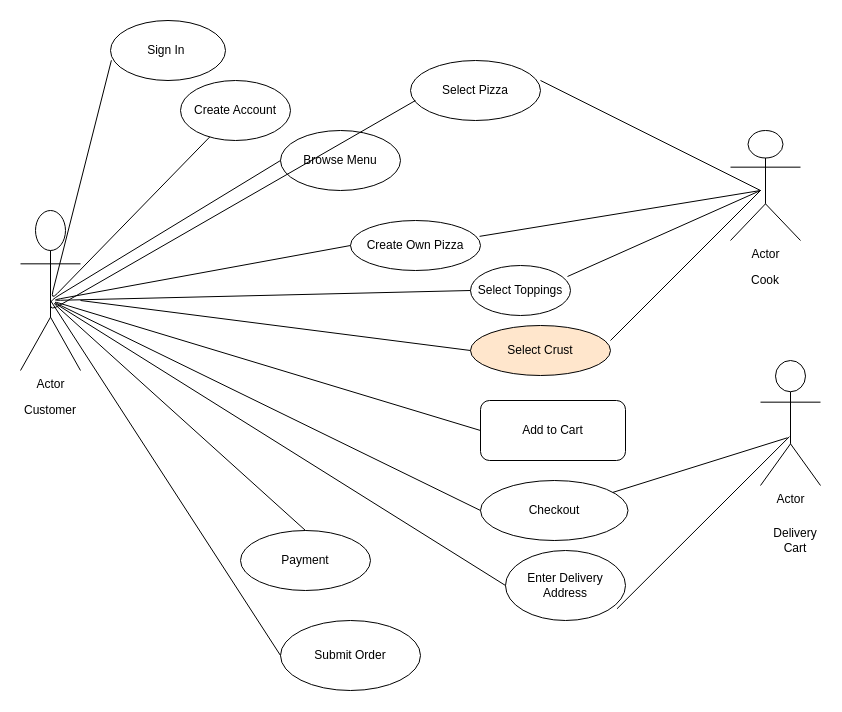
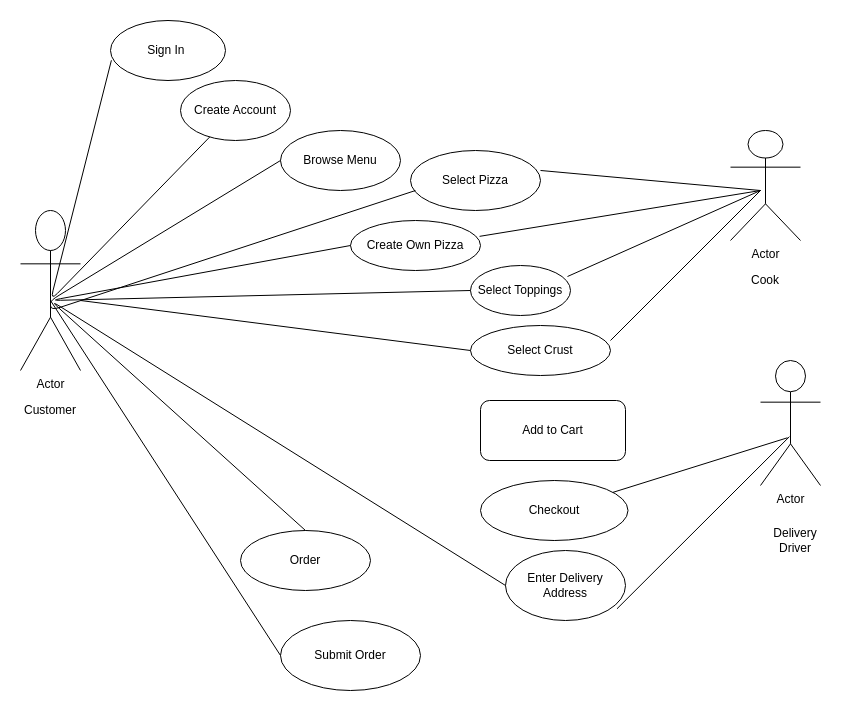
- <mxCell id="8" value="Select Pizza" style="ellipse;whiteSpace=wrap;html=1;" vertex="1" parent="1"><mxGeometry x="410" y="60" width="130" height="60" as="geometry" /></mxCell>
+ <mxCell id="8" value="Select Pizza" style="ellipse;whiteSpace=wrap;html=1;" vertex="1" parent="1"><mxGeometry x="410" y="150" width="130" height="60" as="geometry" /></mxCell>
- <mxCell id="27" value="Select Crust" style="ellipse;whiteSpace=wrap;html=1;fillColor=#ffe6cc;" vertex="1" parent="1"><mxGeometry x="470" y="325" width="140" height="50" as="geometry" /></mxCell>
+ <mxCell id="27" value="Select Crust" style="ellipse;whiteSpace=wrap;html=1;" vertex="1" parent="1"><mxGeometry x="470" y="325" width="140" height="50" as="geometry" /></mxCell>
- <mxCell id="18" value="" style="endArrow=none;html=1;entryX=0;entryY=0.5;entryDx=0;entryDy=0;exitX=0;exitY=0.5;exitDx=0;exitDy=0;" edge="1" parent="1" source="12" target="11"><mxGeometry width="50" height="50" relative="1" as="geometry"><mxPoint x="250" y="640.02" as="sourcePoint" /><mxPoint x="240.06" y="560" as="targetPoint" /><Array as="points"><mxPoint x="50" y="300" /></Array></mxGeometry></mxCell>
- <mxCell id="22" value="Delivery Cart" style="text;html=1;strokeColor=none;fillColor=none;align=center;verticalAlign=middle;whiteSpace=wrap;rounded=0;" vertex="1" parent="1"><mxGeometry x="770" y="520" width="50" height="40" as="geometry" /></mxCell>
+ <mxCell id="22" value="Delivery Driver" style="text;html=1;strokeColor=none;fillColor=none;align=center;verticalAlign=middle;whiteSpace=wrap;rounded=0;" vertex="1" parent="1"><mxGeometry x="770" y="520" width="50" height="40" as="geometry" /></mxCell>
- <mxCell id="14" value="Payment" style="ellipse;whiteSpace=wrap;html=1;" vertex="1" parent="1"><mxGeometry x="240" y="530" width="130" height="60" as="geometry" /></mxCell>
+ <mxCell id="14" value="Order" style="ellipse;whiteSpace=wrap;html=1;" vertex="1" parent="1"><mxGeometry x="240" y="530" width="130" height="60" as="geometry" /></mxCell>
